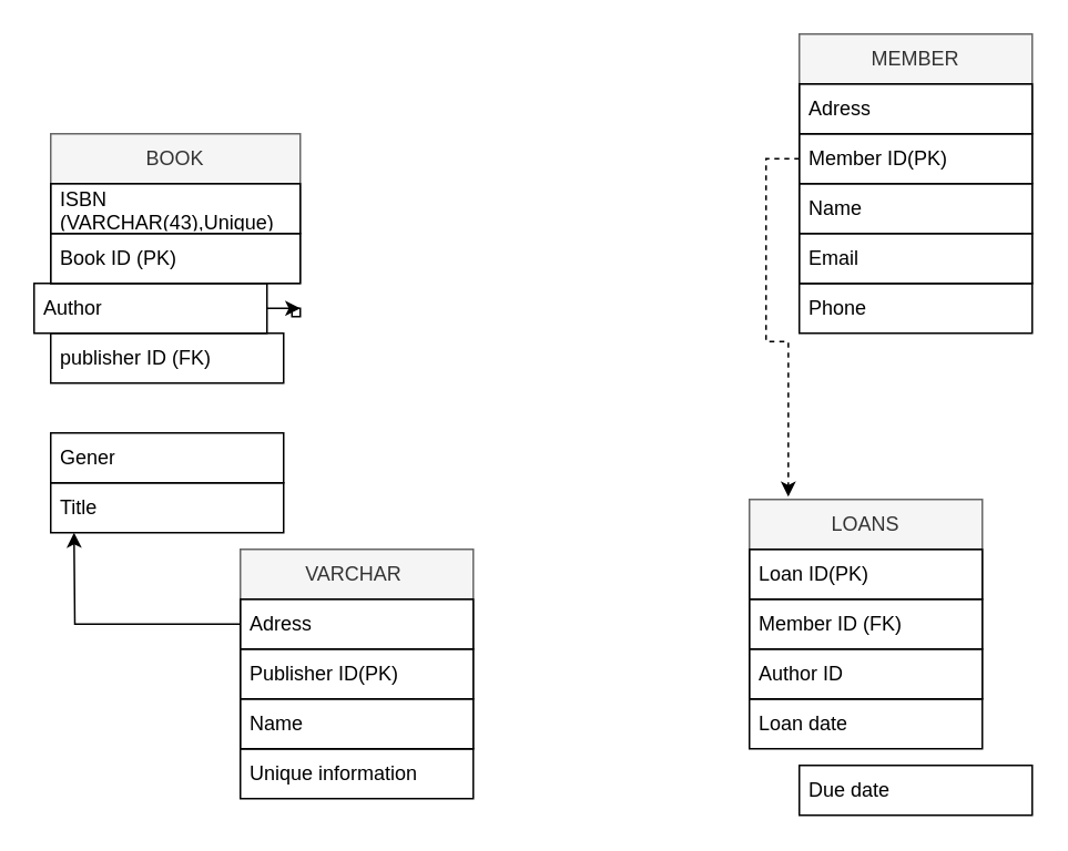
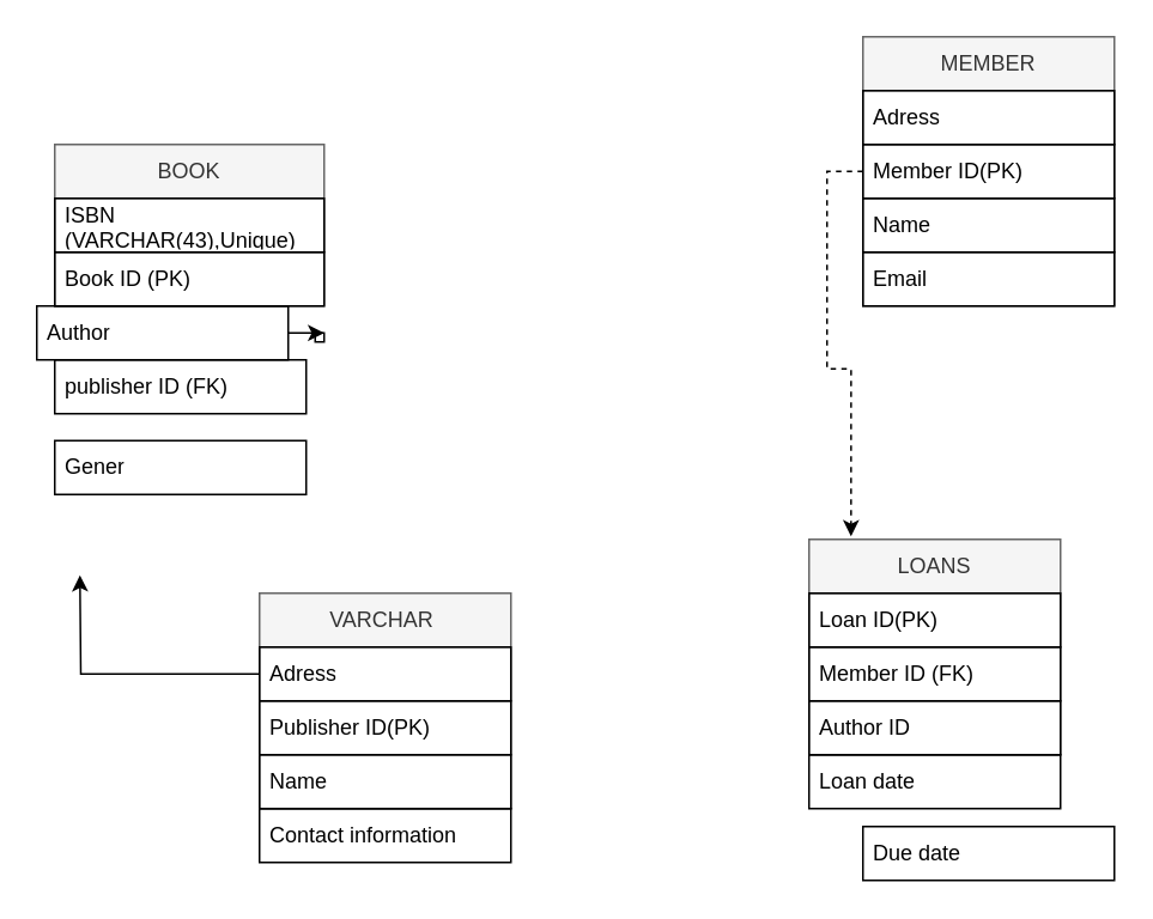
- <mxCell id="20" value="Phone" style="text;strokeColor=default;fillColor=none;align=left;verticalAlign=middle;spacingLeft=4;spacingRight=4;overflow=hidden;points=[[0,0.5],[1,0.5]];portConstraint=eastwest;rotatable=0;whiteSpace=wrap;html=1;" vertex="1" parent="1"><mxGeometry x="480" y="170" width="140" height="30" as="geometry" /></mxCell>
- <mxCell id="8" value="Gener" style="text;strokeColor=default;fillColor=none;align=left;verticalAlign=middle;spacingLeft=4;spacingRight=4;overflow=hidden;points=[[0,0.5],[1,0.5]];portConstraint=eastwest;rotatable=0;whiteSpace=wrap;html=1;" vertex="1" parent="1"><mxGeometry x="30" y="260" width="140" height="30" as="geometry" /></mxCell>
+ <mxCell id="8" value="Gener" style="text;strokeColor=default;fillColor=none;align=left;verticalAlign=middle;spacingLeft=4;spacingRight=4;overflow=hidden;points=[[0,0.5],[1,0.5]];portConstraint=eastwest;rotatable=0;whiteSpace=wrap;html=1;" vertex="1" parent="1"><mxGeometry x="30" y="245" width="140" height="30" as="geometry" /></mxCell>
- <mxCell id="26" value="Title&amp;nbsp;" style="text;strokeColor=default;fillColor=none;align=left;verticalAlign=middle;spacingLeft=4;spacingRight=4;overflow=hidden;points=[[0,0.5],[1,0.5]];portConstraint=eastwest;rotatable=0;whiteSpace=wrap;html=1;" vertex="1" parent="1"><mxGeometry x="30" y="290" width="140" height="30" as="geometry" /></mxCell>
- <mxCell id="27" value="Unique information&amp;nbsp;" style="text;strokeColor=default;fillColor=none;align=left;verticalAlign=middle;spacingLeft=4;spacingRight=4;overflow=hidden;points=[[0,0.5],[1,0.5]];portConstraint=eastwest;rotatable=0;whiteSpace=wrap;html=1;" vertex="1" parent="1"><mxGeometry x="144" y="450" width="140" height="30" as="geometry" /></mxCell>
+ <mxCell id="27" value="Contact information&amp;nbsp;" style="text;strokeColor=default;fillColor=none;align=left;verticalAlign=middle;spacingLeft=4;spacingRight=4;overflow=hidden;points=[[0,0.5],[1,0.5]];portConstraint=eastwest;rotatable=0;whiteSpace=wrap;html=1;" vertex="1" parent="1"><mxGeometry x="144" y="450" width="140" height="30" as="geometry" /></mxCell>
